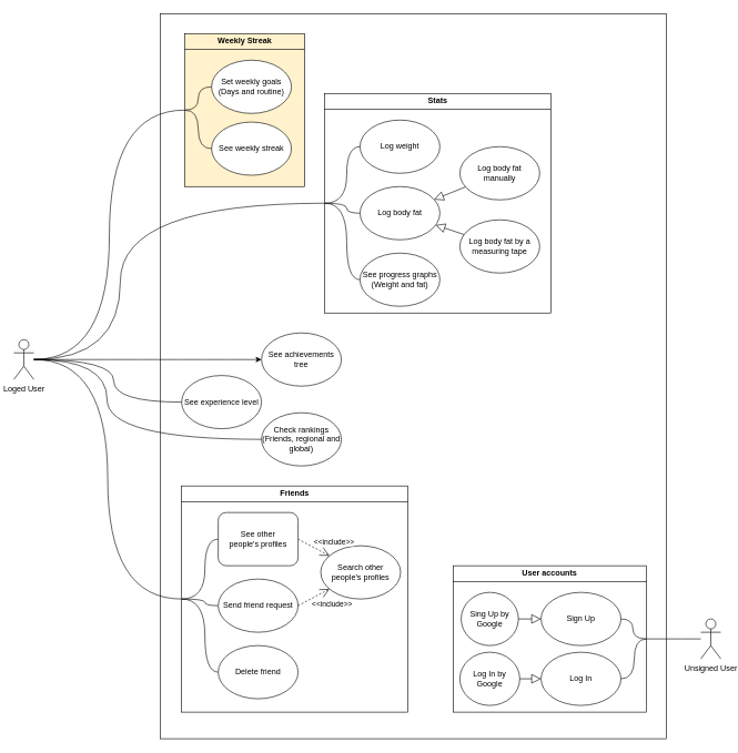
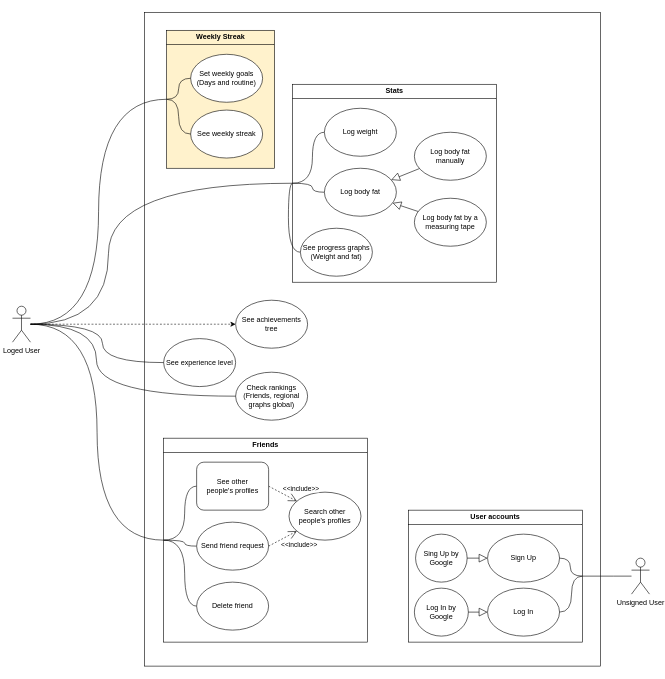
- <mxCell id="39" value="See progress graphs&lt;div&gt;(Weight and fat)&lt;/div&gt;" style="ellipse;whiteSpace=wrap;html=1;" parent="28" vertex="1"><mxGeometry x="53" y="240" width="120" height="80" as="geometry" /></mxCell>
+ <mxCell id="39" value="See progress graphs&lt;div&gt;(Weight and fat)&lt;/div&gt;" style="ellipse;whiteSpace=wrap;html=1;" parent="28" vertex="1"><mxGeometry x="13" y="240" width="120" height="80" as="geometry" /></mxCell>
- <mxCell id="12" style="edgeStyle=orthogonalEdgeStyle;rounded=0;orthogonalLoop=1;jettySize=auto;html=1;curved=1;" edge="1" parent="1" source="13" target="4"><mxGeometry relative="1" as="geometry" /></mxCell>
+ <mxCell id="12" style="edgeStyle=orthogonalEdgeStyle;rounded=0;orthogonalLoop=1;jettySize=auto;html=1;curved=1;dashed=1;" edge="1" parent="1" source="13" target="4"><mxGeometry relative="1" as="geometry" /></mxCell>
- <mxCell id="6" value="Check rankings (Friends, regional and global)" style="ellipse;whiteSpace=wrap;html=1;" parent="1" vertex="1"><mxGeometry x="392" y="620" width="120" height="80" as="geometry" /></mxCell>
+ <mxCell id="6" value="Check rankings (Friends, regional graphs global)" style="ellipse;whiteSpace=wrap;html=1;" parent="1" vertex="1"><mxGeometry x="392" y="620" width="120" height="80" as="geometry" /></mxCell>
